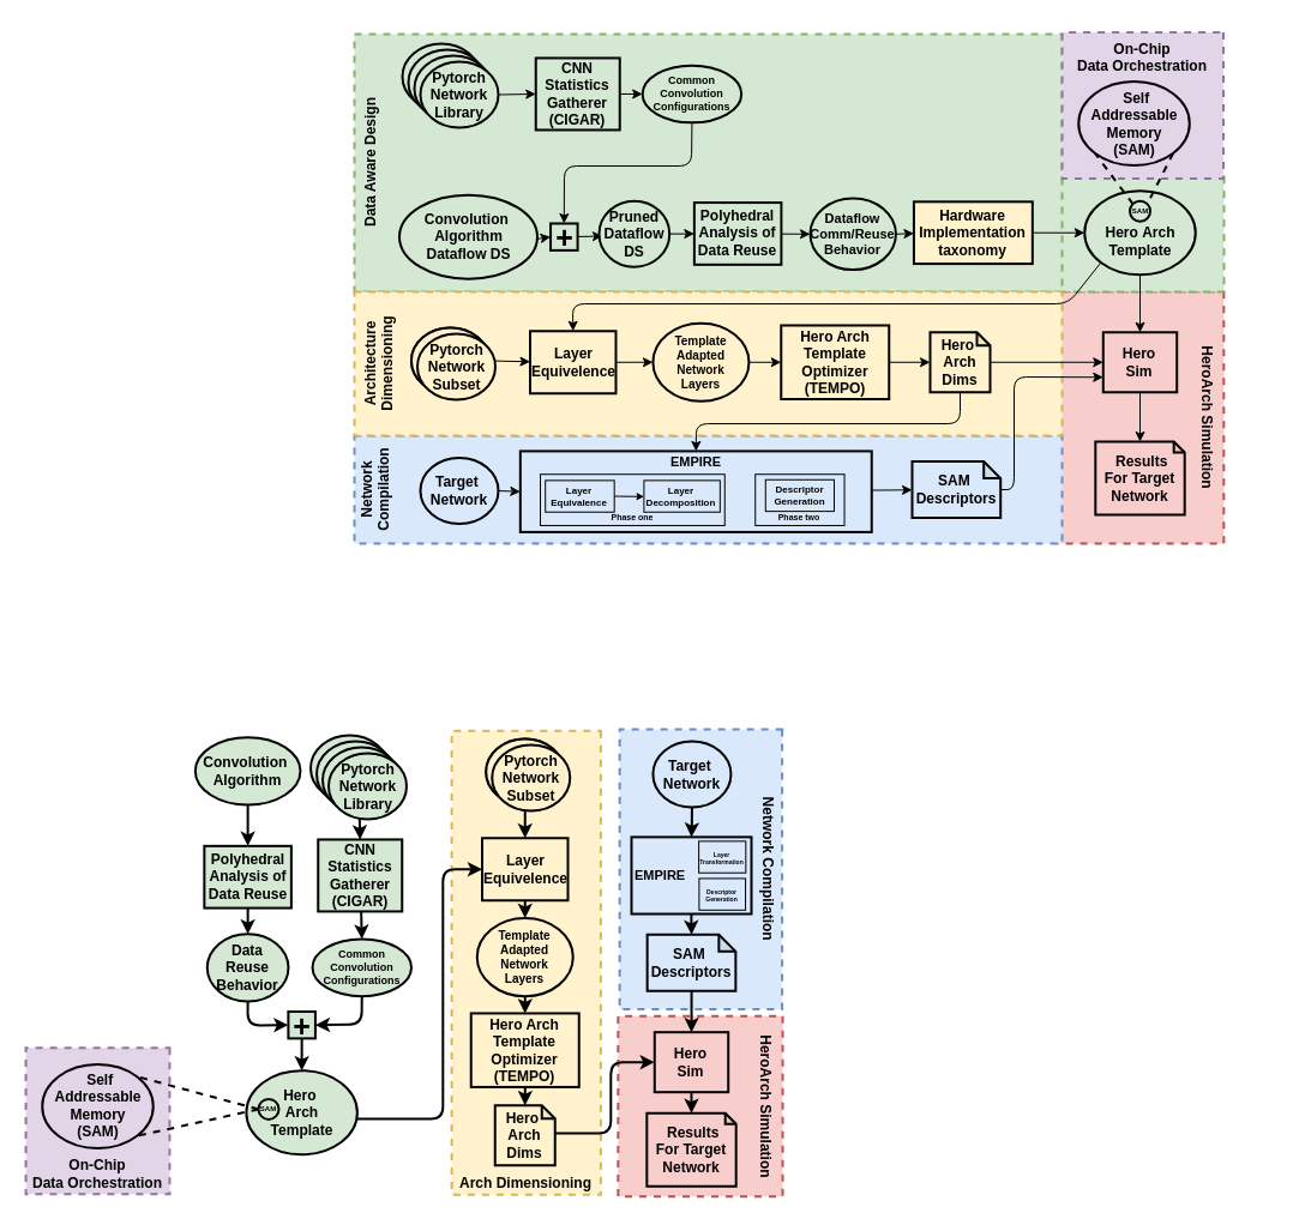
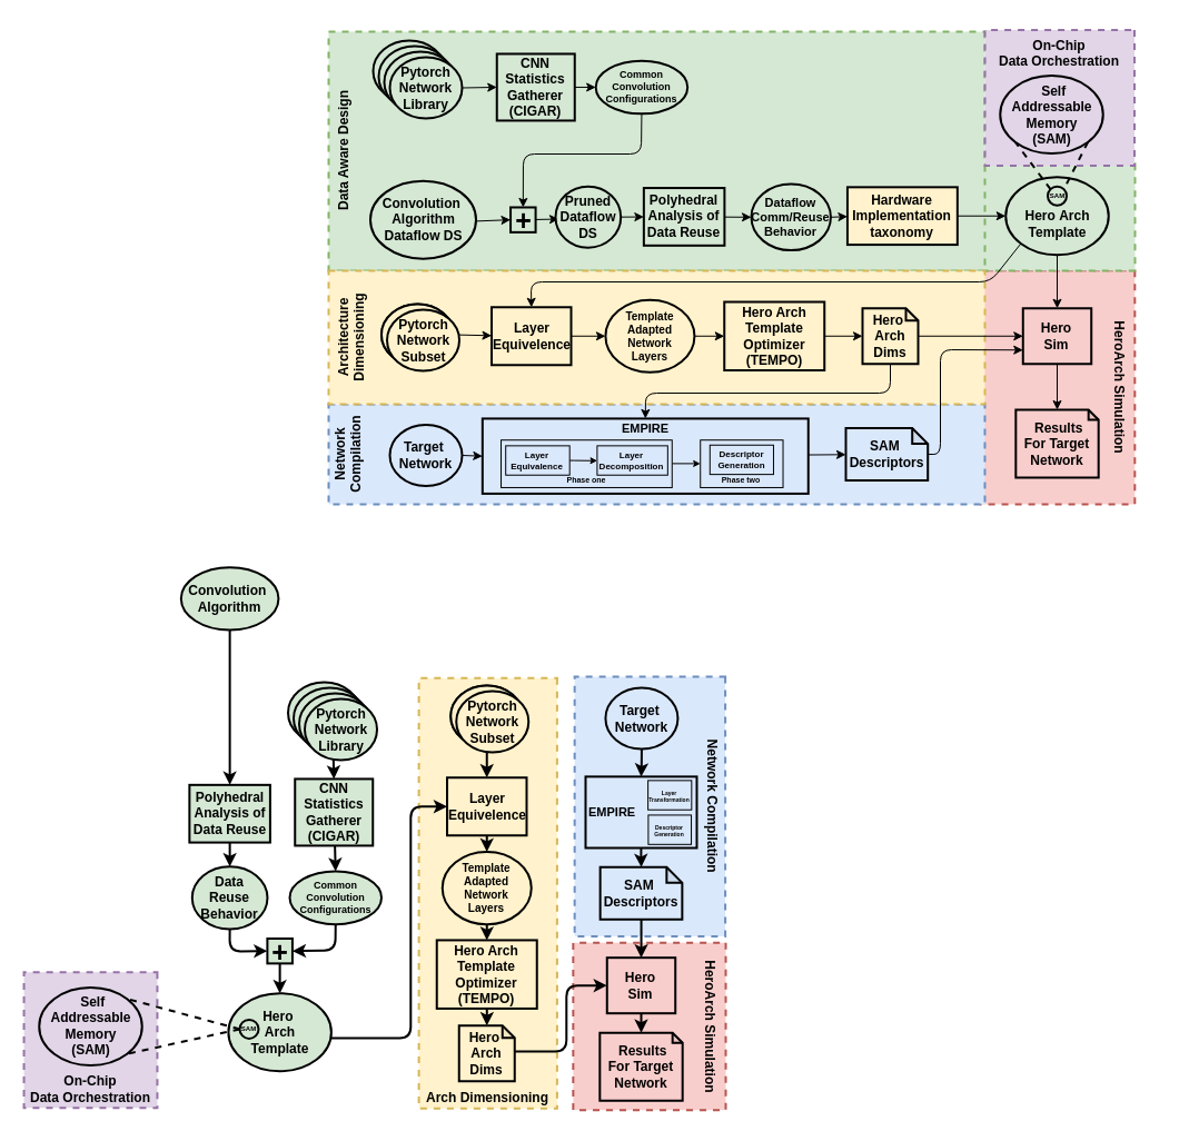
- <mxCell id="61" value="&lt;font style=&quot;font-size: 12px&quot;&gt;Convolution&amp;nbsp;&lt;br&gt;Algorithm&lt;br&gt;Dataflow DS&lt;br&gt;&lt;/font&gt;" style="ellipse;whiteSpace=wrap;html=1;fontStyle=1;fillColor=#d5e8d4;strokeColor=#000000;strokeWidth=2;fontSize=9;" parent="1" vertex="1"><mxGeometry x="332.5" y="162.17" width="115" height="70" as="geometry" /></mxCell>
+ <mxCell id="61" value="&lt;font style=&quot;font-size: 12px&quot;&gt;Convolution&amp;nbsp;&lt;br&gt;Algorithm&lt;br&gt;Dataflow DS&lt;br&gt;&lt;/font&gt;" style="ellipse;whiteSpace=wrap;html=1;fontStyle=1;fillColor=#d5e8d4;strokeColor=#000000;strokeWidth=2;fontSize=9;" parent="1" vertex="1"><mxGeometry x="332.5" y="162.17" width="95" height="70" as="geometry" /></mxCell>
+ <mxCell id="108" style="edgeStyle=orthogonalEdgeStyle;rounded=0;orthogonalLoop=1;jettySize=auto;html=1;entryX=0.5;entryY=1;entryDx=0;entryDy=0;endSize=4;exitX=0.495;exitY=0;exitDx=0;exitDy=0;exitPerimeter=0;" edge="1" parent="1" source="109" target="113"><mxGeometry relative="1" as="geometry" /></mxCell>
- <mxCell id="53" value="&lt;font style=&quot;font-size: 12px&quot;&gt;Convolution&amp;nbsp;&lt;br&gt;Algorithm&lt;/font&gt;" style="ellipse;whiteSpace=wrap;html=1;fontStyle=1;fillColor=#d5e8d4;strokeColor=#000000;strokeWidth=2;fontSize=9;" parent="1" vertex="1"><mxGeometry x="162.31" y="614.66" width="87.63" height="56.34" as="geometry" /></mxCell>
+ <mxCell id="53" value="&lt;font style=&quot;font-size: 12px&quot;&gt;Convolution&amp;nbsp;&lt;br&gt;Algorithm&lt;/font&gt;" style="ellipse;whiteSpace=wrap;html=1;fontStyle=1;fillColor=#d5e8d4;strokeColor=#000000;strokeWidth=2;fontSize=9;" parent="1" vertex="1"><mxGeometry x="162.31" y="509.66" width="87.63" height="56.34" as="geometry" /></mxCell>
